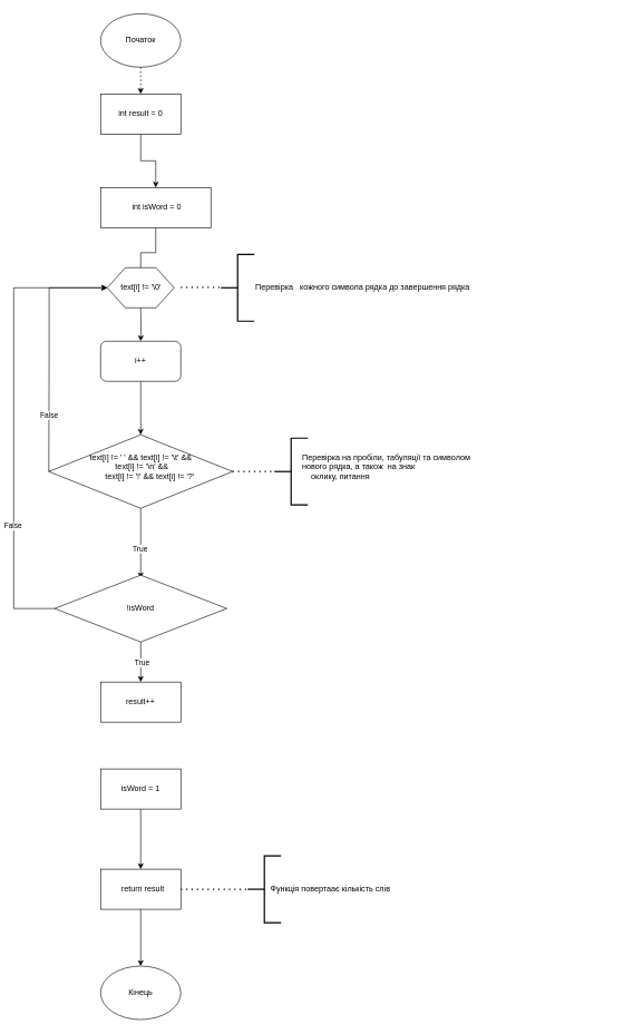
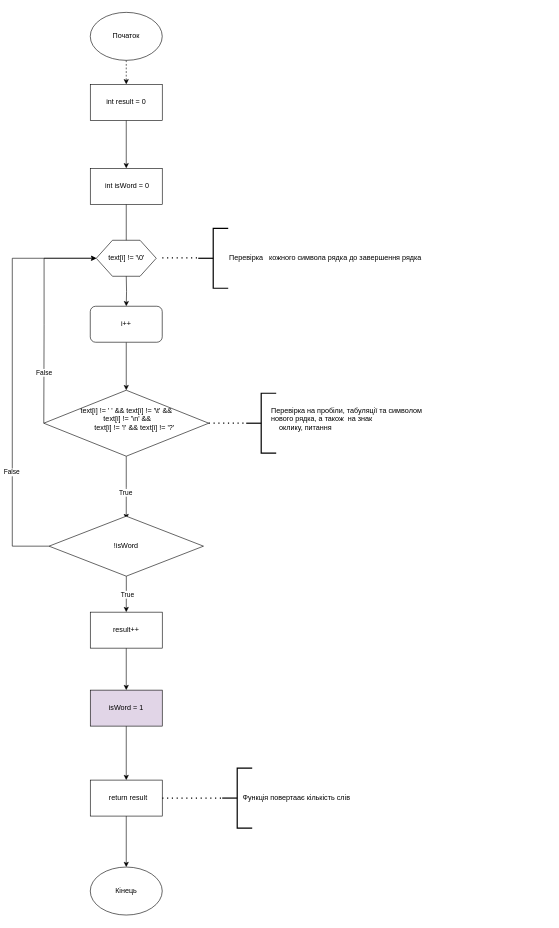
- <mxCell id="7" value="&amp;nbsp;int isWord = 0" style="whiteSpace=wrap;html=1;rounded=0;" parent="1" vertex="1"><mxGeometry x="150" y="280" width="165" height="60" as="geometry" /></mxCell>
+ <mxCell id="7" value="&amp;nbsp;int isWord = 0" style="whiteSpace=wrap;html=1;rounded=0;" parent="1" vertex="1"><mxGeometry x="150" y="280" width="120" height="60" as="geometry" /></mxCell>
+ <mxCell id="21" value="" style="edgeStyle=orthogonalEdgeStyle;rounded=0;orthogonalLoop=1;jettySize=auto;html=1;" parent="1" source="22" target="24" edge="1"><mxGeometry relative="1" as="geometry" /></mxCell>
- <mxCell id="24" value="isWord = 1" style="whiteSpace=wrap;html=1;" parent="1" vertex="1"><mxGeometry x="150" y="1150" width="120" height="60" as="geometry" /></mxCell>
+ <mxCell id="24" value="isWord = 1" style="whiteSpace=wrap;html=1;fillColor=#e1d5e7;" parent="1" vertex="1"><mxGeometry x="150" y="1150" width="120" height="60" as="geometry" /></mxCell>
